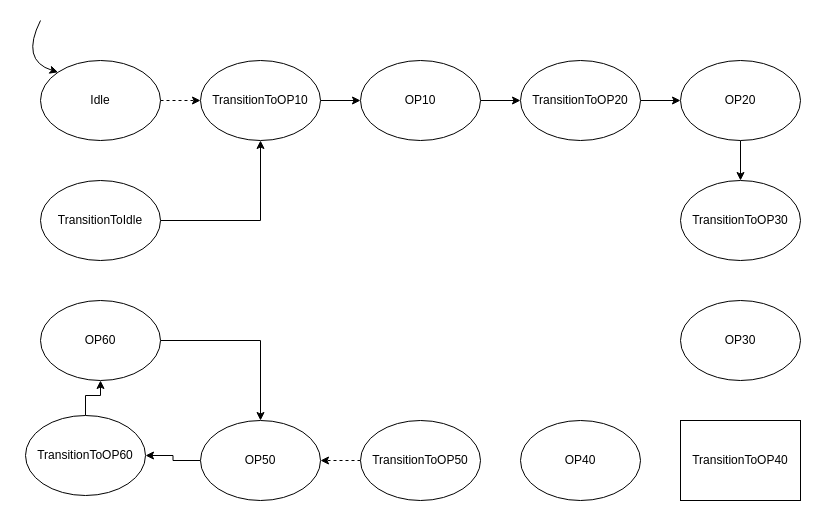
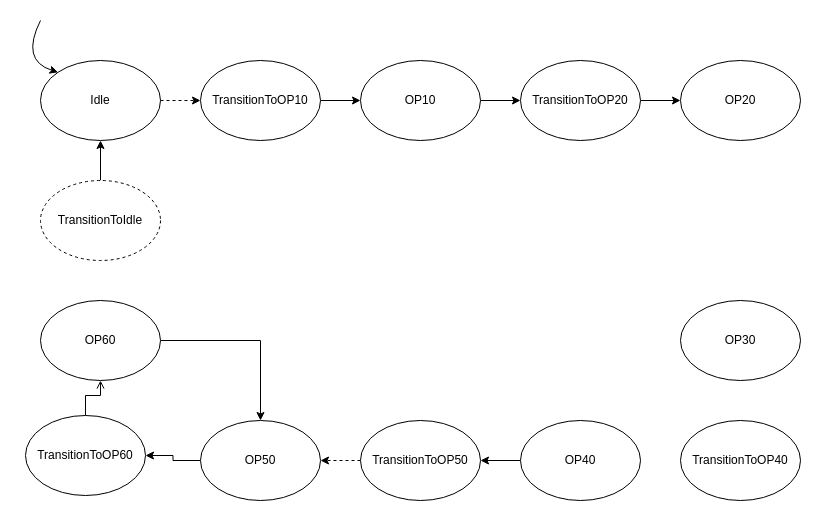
- <mxCell id="10" value="" style="edgeStyle=orthogonalEdgeStyle;rounded=0;orthogonalLoop=1;jettySize=auto;html=1;" edge="1" parent="1" source="11" target="12"><mxGeometry relative="1" as="geometry" /></mxCell>
- <mxCell id="26" value="TransitionToIdle" style="ellipse;whiteSpace=wrap;html=1;" vertex="1" parent="1"><mxGeometry x="40" y="180" width="120" height="80" as="geometry" /></mxCell>
+ <mxCell id="26" value="TransitionToIdle" style="ellipse;whiteSpace=wrap;html=1;dashed=1;" vertex="1" parent="1"><mxGeometry x="40" y="180" width="120" height="80" as="geometry" /></mxCell>
- <mxCell id="25" value="" style="edgeStyle=orthogonalEdgeStyle;rounded=0;orthogonalLoop=1;jettySize=auto;html=1;" edge="1" parent="1" source="26" target="5"><mxGeometry relative="1" as="geometry" /></mxCell>
+ <mxCell id="25" value="" style="edgeStyle=orthogonalEdgeStyle;rounded=0;orthogonalLoop=1;jettySize=auto;html=1;" edge="1" parent="1" source="26" target="3"><mxGeometry relative="1" as="geometry" /></mxCell>
- <mxCell id="12" value="TransitionToOP30" style="ellipse;whiteSpace=wrap;html=1;" vertex="1" parent="1"><mxGeometry x="680" y="180" width="120" height="80" as="geometry" /></mxCell>
- <mxCell id="14" value="" style="edgeStyle=orthogonalEdgeStyle;rounded=0;orthogonalLoop=1;jettySize=auto;html=1;" edge="1" parent="1" source="15" target="17"><mxGeometry relative="1" as="geometry" /></mxCell>
+ <mxCell id="14" value="" style="edgeStyle=orthogonalEdgeStyle;rounded=0;orthogonalLoop=1;jettySize=auto;html=1;endArrow=open;" edge="1" parent="1" source="15" target="17"><mxGeometry relative="1" as="geometry" /></mxCell>
+ <mxCell id="23" value="" style="edgeStyle=orthogonalEdgeStyle;rounded=0;orthogonalLoop=1;jettySize=auto;html=1;" edge="1" parent="1" source="24" target="19"><mxGeometry relative="1" as="geometry" /></mxCell>
- <mxCell id="22" value="TransitionToOP40" style="whiteSpace=wrap;html=1;rounded=0;" vertex="1" parent="1"><mxGeometry x="680" y="420" width="120" height="80" as="geometry" /></mxCell>
+ <mxCell id="22" value="TransitionToOP40" style="ellipse;whiteSpace=wrap;html=1;" vertex="1" parent="1"><mxGeometry x="680" y="420" width="120" height="80" as="geometry" /></mxCell>
